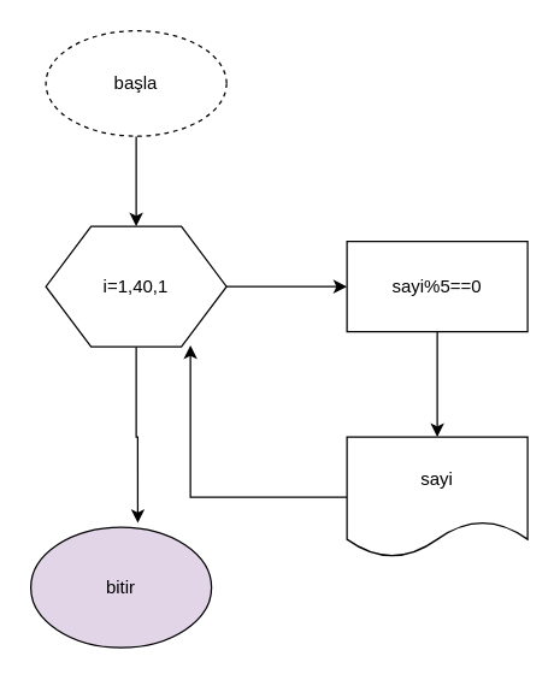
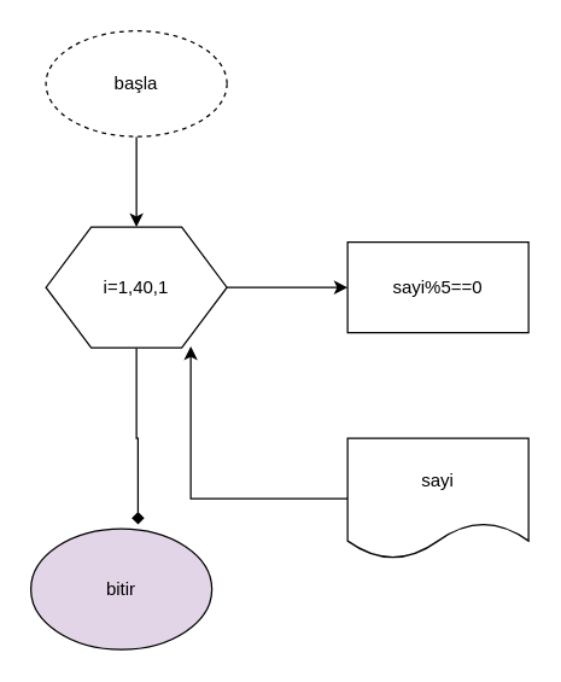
- <mxCell id="7" style="edgeStyle=orthogonalEdgeStyle;rounded=0;orthogonalLoop=1;jettySize=auto;html=1;entryX=0.5;entryY=0;entryDx=0;entryDy=0;" edge="1" parent="1" source="8" target="10"><mxGeometry relative="1" as="geometry" /></mxCell>
- <mxCell id="5" style="edgeStyle=orthogonalEdgeStyle;rounded=0;orthogonalLoop=1;jettySize=auto;html=1;entryX=0.592;entryY=-0.037;entryDx=0;entryDy=0;entryPerimeter=0;" edge="1" parent="1" source="6" target="11"><mxGeometry relative="1" as="geometry"><mxPoint x="90" y="310" as="targetPoint" /></mxGeometry></mxCell>
+ <mxCell id="5" style="edgeStyle=orthogonalEdgeStyle;rounded=0;orthogonalLoop=1;jettySize=auto;html=1;entryX=0.592;entryY=-0.037;entryDx=0;entryDy=0;entryPerimeter=0;endArrow=diamond;" edge="1" parent="1" source="6" target="11"><mxGeometry relative="1" as="geometry"><mxPoint x="90" y="310" as="targetPoint" /></mxGeometry></mxCell>
